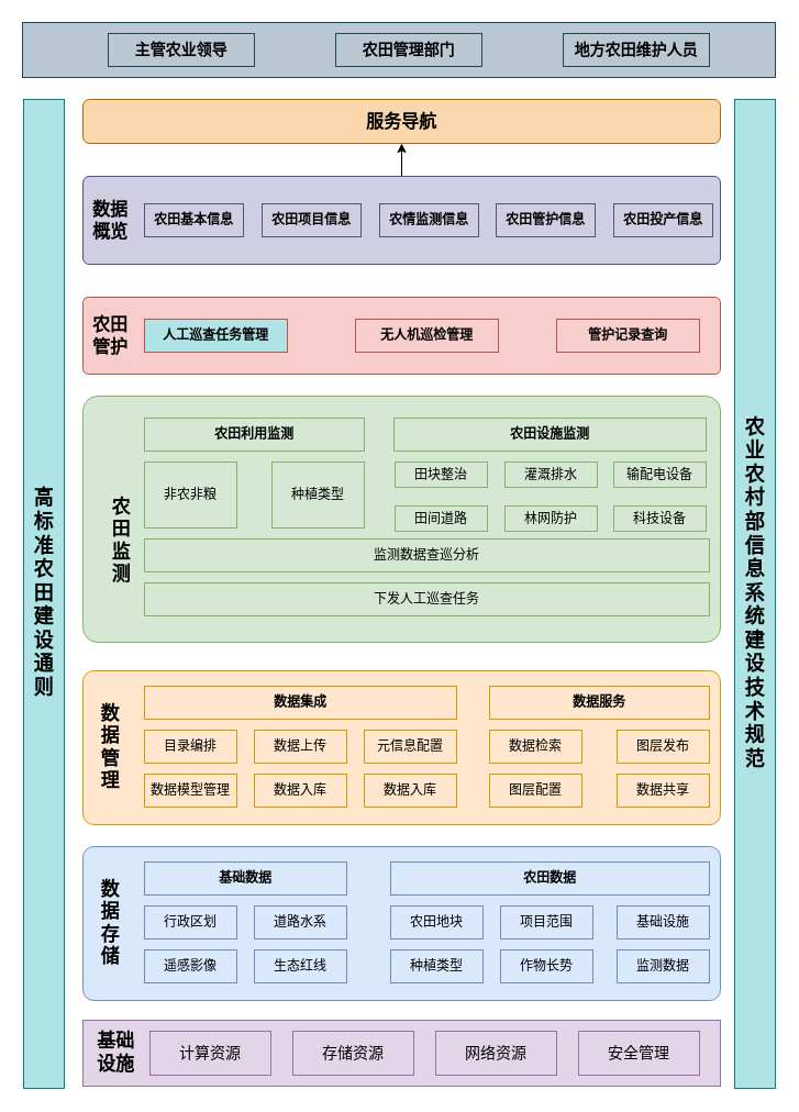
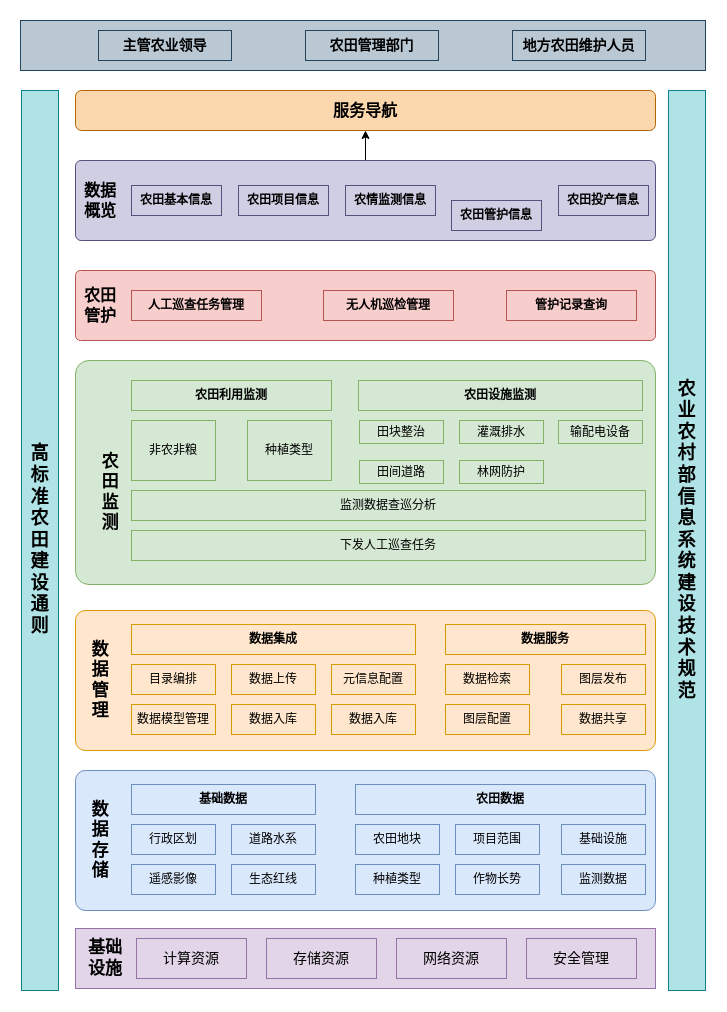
- <mxCell id="62" value="农田管护信息" style="rounded=0;whiteSpace=wrap;html=1;fontStyle=1;fillColor=#d0cee2;strokeColor=#56517e;" vertex="1" parent="1"><mxGeometry x="451" y="185" width="90" height="30" as="geometry" /></mxCell>
+ <mxCell id="62" value="农田管护信息" style="rounded=0;whiteSpace=wrap;html=1;fontStyle=1;fillColor=#d0cee2;strokeColor=#56517e;" vertex="1" parent="1"><mxGeometry x="451" y="200" width="90" height="30" as="geometry" /></mxCell>
- <mxCell id="50" value="人工巡查任务管理" style="rounded=0;whiteSpace=wrap;html=1;fontStyle=1;fillColor=#b0e3e6;strokeColor=#b85450;" vertex="1" parent="1"><mxGeometry x="131" y="290" width="130" height="30" as="geometry" /></mxCell>
+ <mxCell id="50" value="人工巡查任务管理" style="rounded=0;whiteSpace=wrap;html=1;fontStyle=1;fillColor=#f8cecc;strokeColor=#b85450;" vertex="1" parent="1"><mxGeometry x="131" y="290" width="130" height="30" as="geometry" /></mxCell>
- <mxCell id="53" value="科技设备" style="rounded=0;whiteSpace=wrap;html=1;fillColor=#d5e8d4;strokeColor=#82b366;" vertex="1" parent="1"><mxGeometry x="558" y="460" width="84" height="23" as="geometry" /></mxCell>
